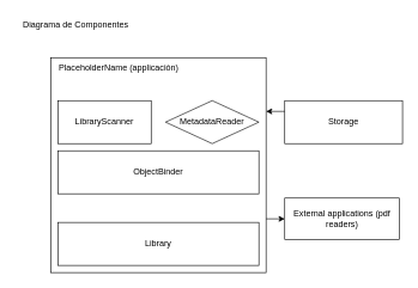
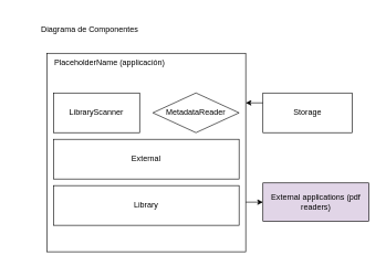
- <mxCell id="4" value="Diagrama de Componentes" style="text;html=1;align=center;verticalAlign=middle;whiteSpace=wrap;rounded=0;" vertex="1" parent="1"><mxGeometry x="20" y="20" width="170" height="30" as="geometry" /></mxCell>
+ <mxCell id="4" value="Diagrama de Componentes" style="text;html=1;align=center;verticalAlign=middle;whiteSpace=wrap;rounded=0;" vertex="1" parent="1"><mxGeometry x="50" y="30" width="170" height="30" as="geometry" /></mxCell>
- <mxCell id="10" value="Storage" style="rounded=0;whiteSpace=wrap;html=1;" vertex="1" parent="1"><mxGeometry x="396" y="140" width="164" height="60" as="geometry" /></mxCell>
+ <mxCell id="10" value="Storage" style="rounded=0;whiteSpace=wrap;html=1;" vertex="1" parent="1"><mxGeometry x="396" y="140" width="135" height="60" as="geometry" /></mxCell>
- <mxCell id="7" value="ObjectBinder" style="rounded=0;whiteSpace=wrap;html=1;" vertex="1" parent="1"><mxGeometry x="80" y="210" width="280" height="60" as="geometry" /></mxCell>
+ <mxCell id="7" value="External" style="rounded=0;whiteSpace=wrap;html=1;" vertex="1" parent="1"><mxGeometry x="80" y="210" width="280" height="60" as="geometry" /></mxCell>
- <mxCell id="9" value="External applications (pdf readers)" style="rounded=0;whiteSpace=wrap;html=1;" vertex="1" parent="1"><mxGeometry x="396" y="276" width="160" height="58" as="geometry" /></mxCell>
+ <mxCell id="9" value="External applications (pdf readers)" style="rounded=0;whiteSpace=wrap;html=1;fillColor=#e1d5e7;" vertex="1" parent="1"><mxGeometry x="396" y="276" width="160" height="58" as="geometry" /></mxCell>
- <mxCell id="8" value="Library" style="rounded=0;whiteSpace=wrap;html=1;" vertex="1" parent="1"><mxGeometry x="80" y="310" width="280" height="60" as="geometry" /></mxCell>
+ <mxCell id="8" value="Library" style="rounded=0;whiteSpace=wrap;html=1;" vertex="1" parent="1"><mxGeometry x="80" y="280" width="280" height="60" as="geometry" /></mxCell>
